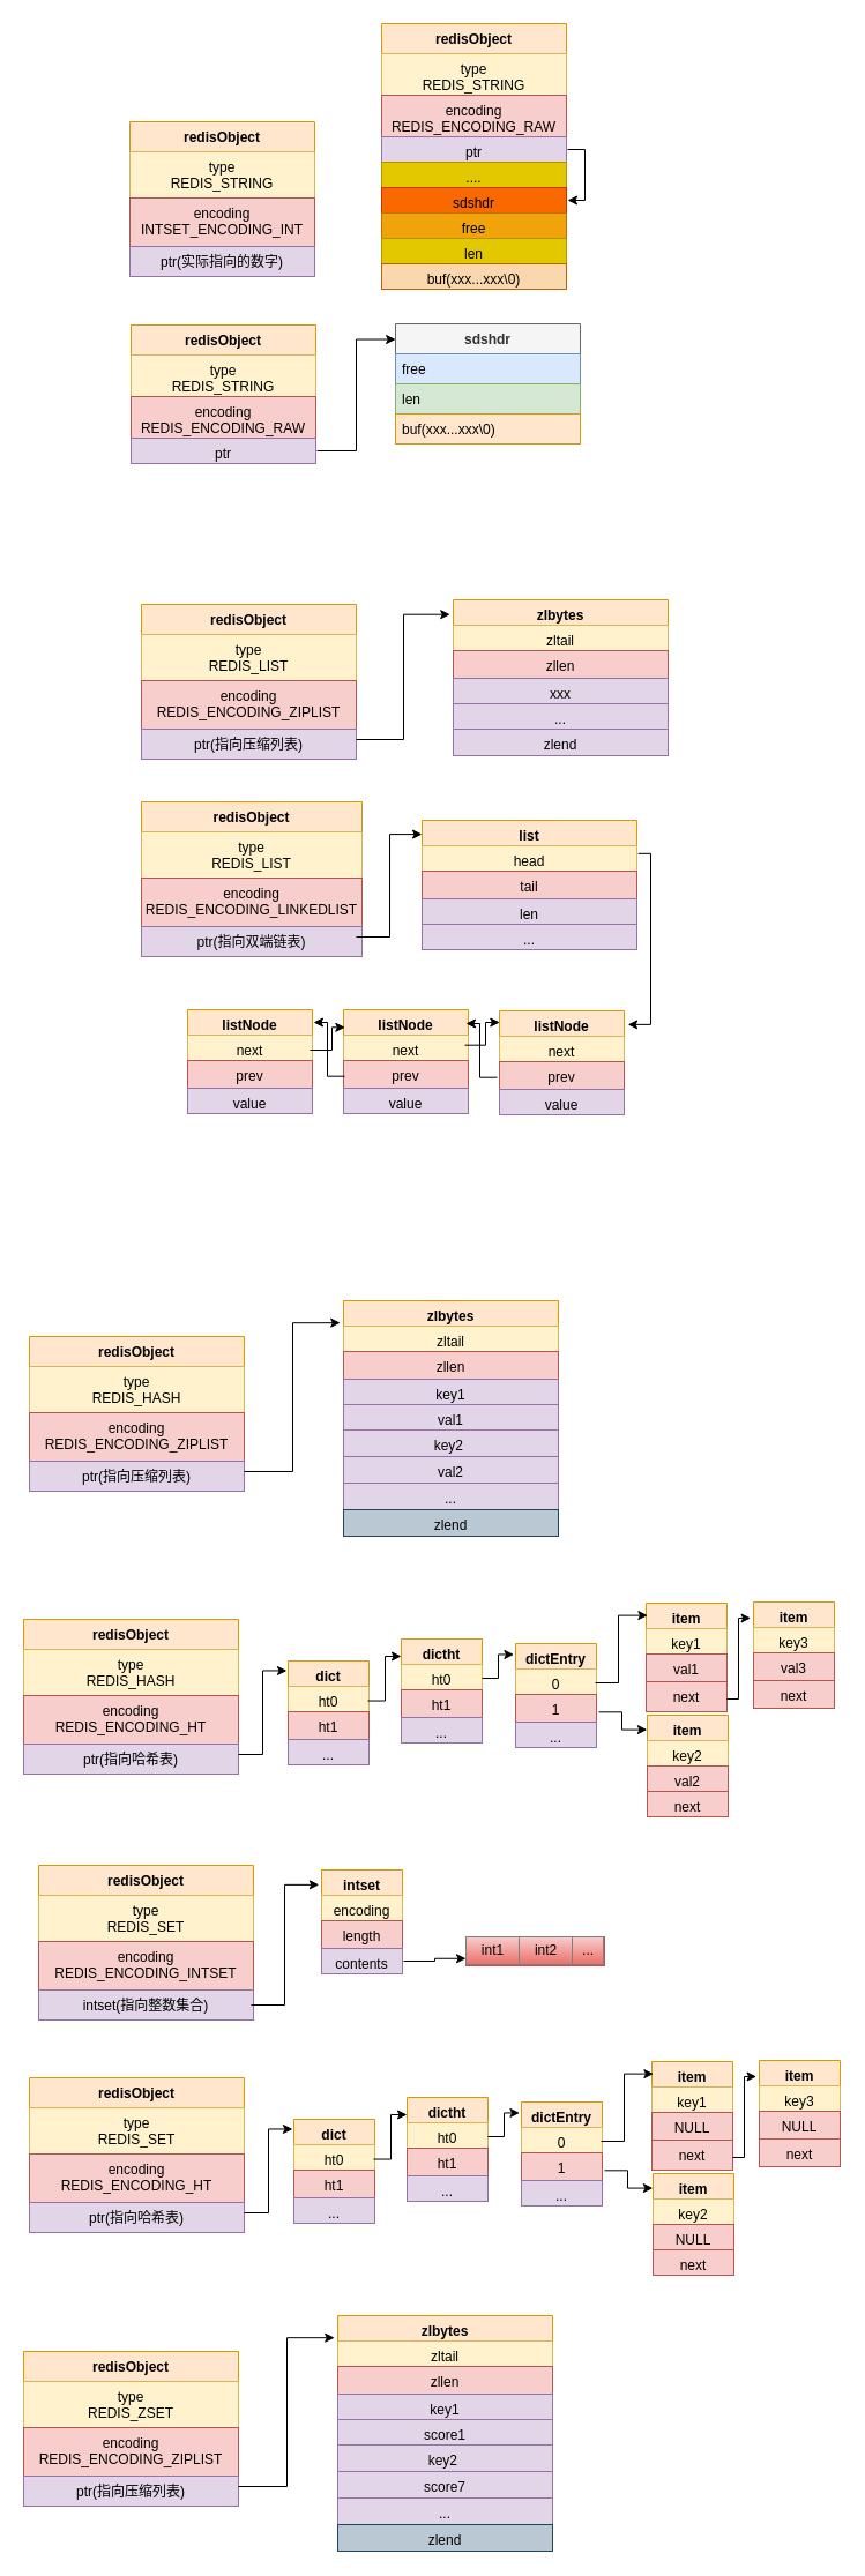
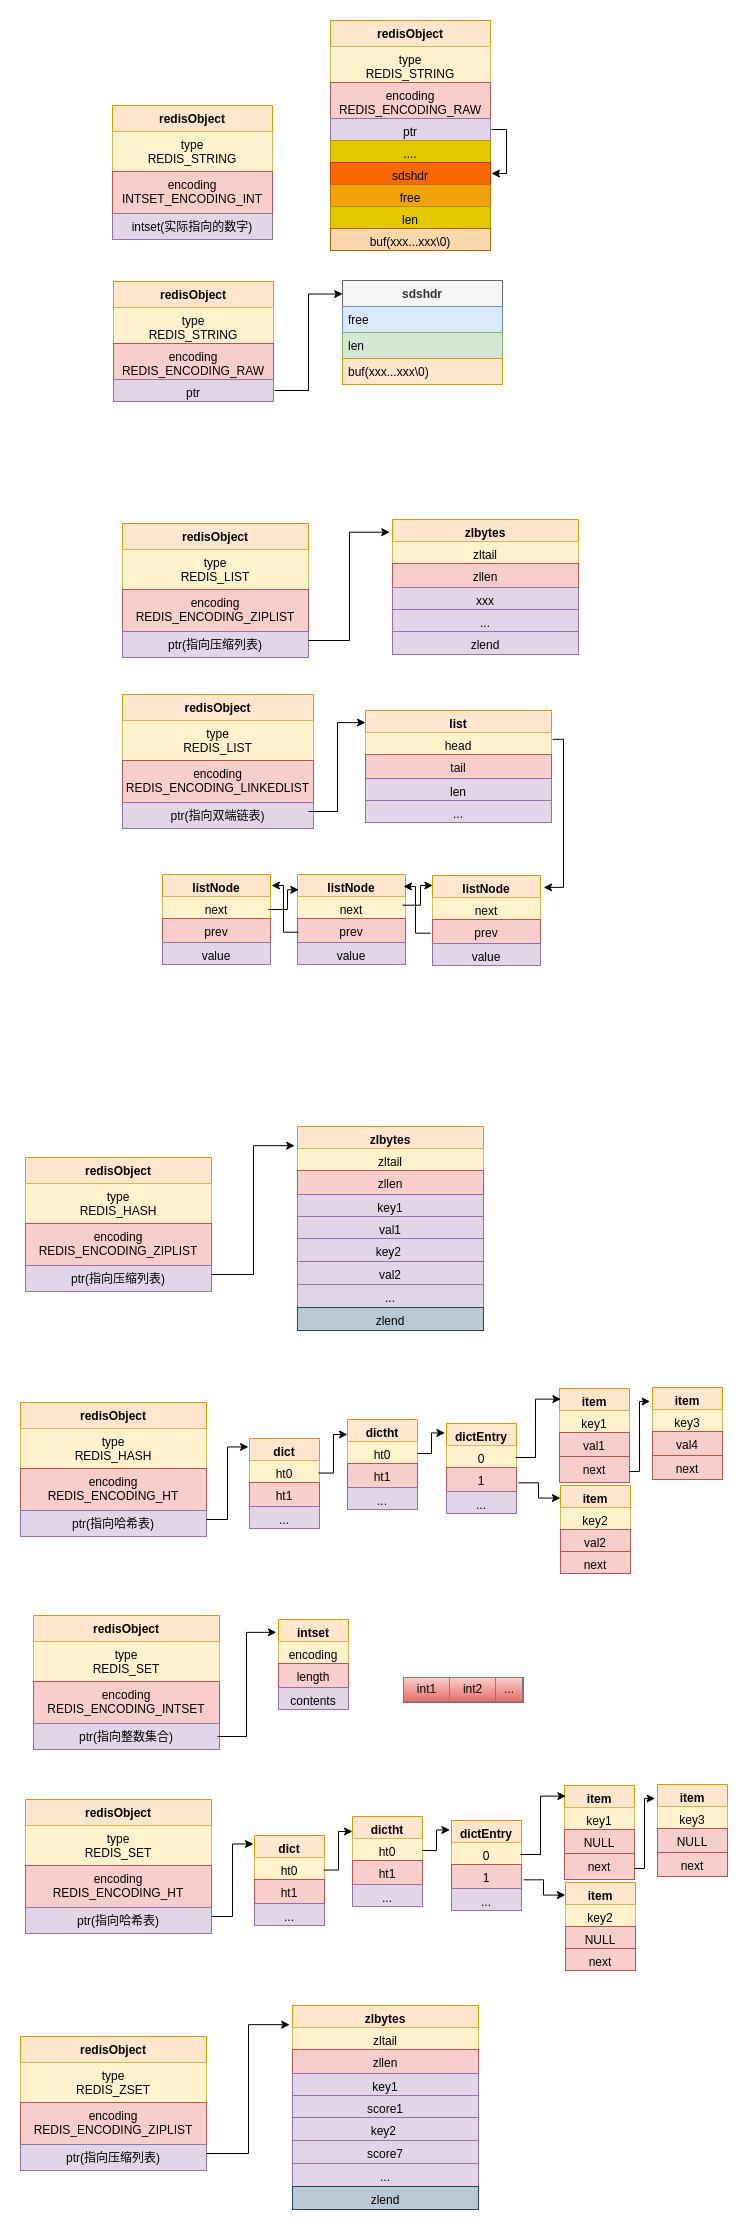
- <mxCell id="5" value="ptr(实际指向的数字)" style="text;strokeColor=#9673a6;fillColor=#e1d5e7;align=center;verticalAlign=top;spacingLeft=4;spacingRight=4;overflow=hidden;rotatable=0;points=[[0,0.5],[1,0.5]];portConstraint=eastwest;perimeterSpacing=1;" parent="2" vertex="1"><mxGeometry y="108" width="160" height="26" as="geometry" /></mxCell>
+ <mxCell id="5" value="intset(实际指向的数字)" style="text;strokeColor=#9673a6;fillColor=#e1d5e7;align=center;verticalAlign=top;spacingLeft=4;spacingRight=4;overflow=hidden;rotatable=0;points=[[0,0.5],[1,0.5]];portConstraint=eastwest;perimeterSpacing=1;" parent="2" vertex="1"><mxGeometry y="108" width="160" height="26" as="geometry" /></mxCell>
- <mxCell id="109" value="val3" style="text;strokeColor=#b85450;fillColor=#f8cecc;align=center;verticalAlign=top;spacingLeft=4;spacingRight=4;overflow=hidden;rotatable=0;points=[[0,0.5],[1,0.5]];portConstraint=eastwest;perimeterSpacing=1;container=0;" parent="106" vertex="1"><mxGeometry y="44" width="70" height="24" as="geometry" /></mxCell>
+ <mxCell id="109" value="val4" style="text;strokeColor=#b85450;fillColor=#f8cecc;align=center;verticalAlign=top;spacingLeft=4;spacingRight=4;overflow=hidden;rotatable=0;points=[[0,0.5],[1,0.5]];portConstraint=eastwest;perimeterSpacing=1;container=0;" parent="106" vertex="1"><mxGeometry y="44" width="70" height="24" as="geometry" /></mxCell>
- <mxCell id="121" style="edgeStyle=elbowEdgeStyle;rounded=0;orthogonalLoop=1;jettySize=auto;html=1;entryX=0;entryY=0.75;entryDx=0;entryDy=0;" parent="1" source="118" target="119" edge="1"><mxGeometry relative="1" as="geometry" /></mxCell>
- <mxCell id="114" value="intset(指向整数集合)" style="text;strokeColor=#9673a6;fillColor=#e1d5e7;align=center;verticalAlign=top;spacingLeft=4;spacingRight=4;overflow=hidden;rotatable=0;points=[[0,0.5],[1,0.5]];portConstraint=eastwest;perimeterSpacing=1;" parent="111" vertex="1"><mxGeometry y="108" width="186" height="26" as="geometry" /></mxCell>
+ <mxCell id="114" value="ptr(指向整数集合)" style="text;strokeColor=#9673a6;fillColor=#e1d5e7;align=center;verticalAlign=top;spacingLeft=4;spacingRight=4;overflow=hidden;rotatable=0;points=[[0,0.5],[1,0.5]];portConstraint=eastwest;perimeterSpacing=1;" parent="111" vertex="1"><mxGeometry y="108" width="186" height="26" as="geometry" /></mxCell>
